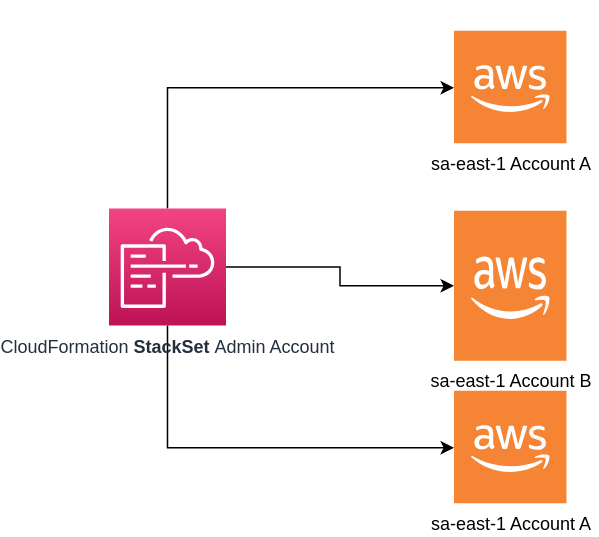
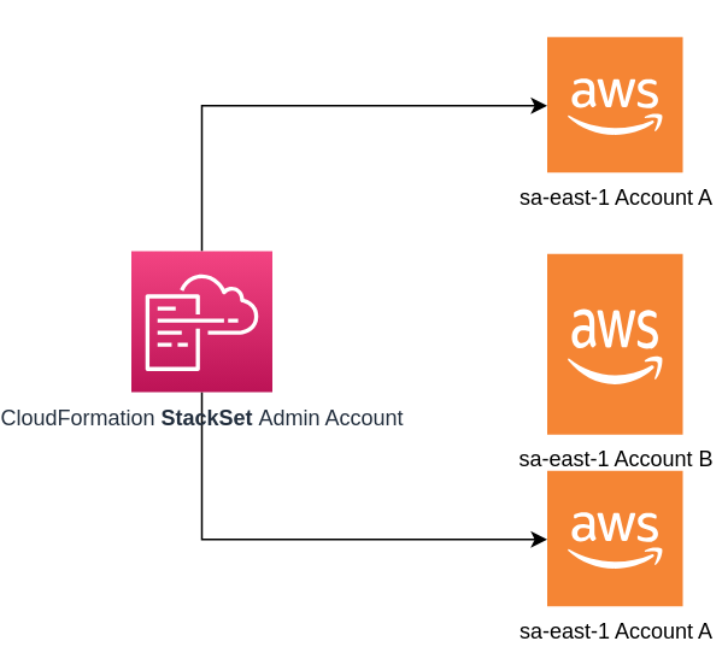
- <mxCell id="4" style="edgeStyle=orthogonalEdgeStyle;rounded=0;orthogonalLoop=1;jettySize=auto;html=1;" edge="1" parent="1" source="5" target="7"><mxGeometry relative="1" as="geometry" /></mxCell>
